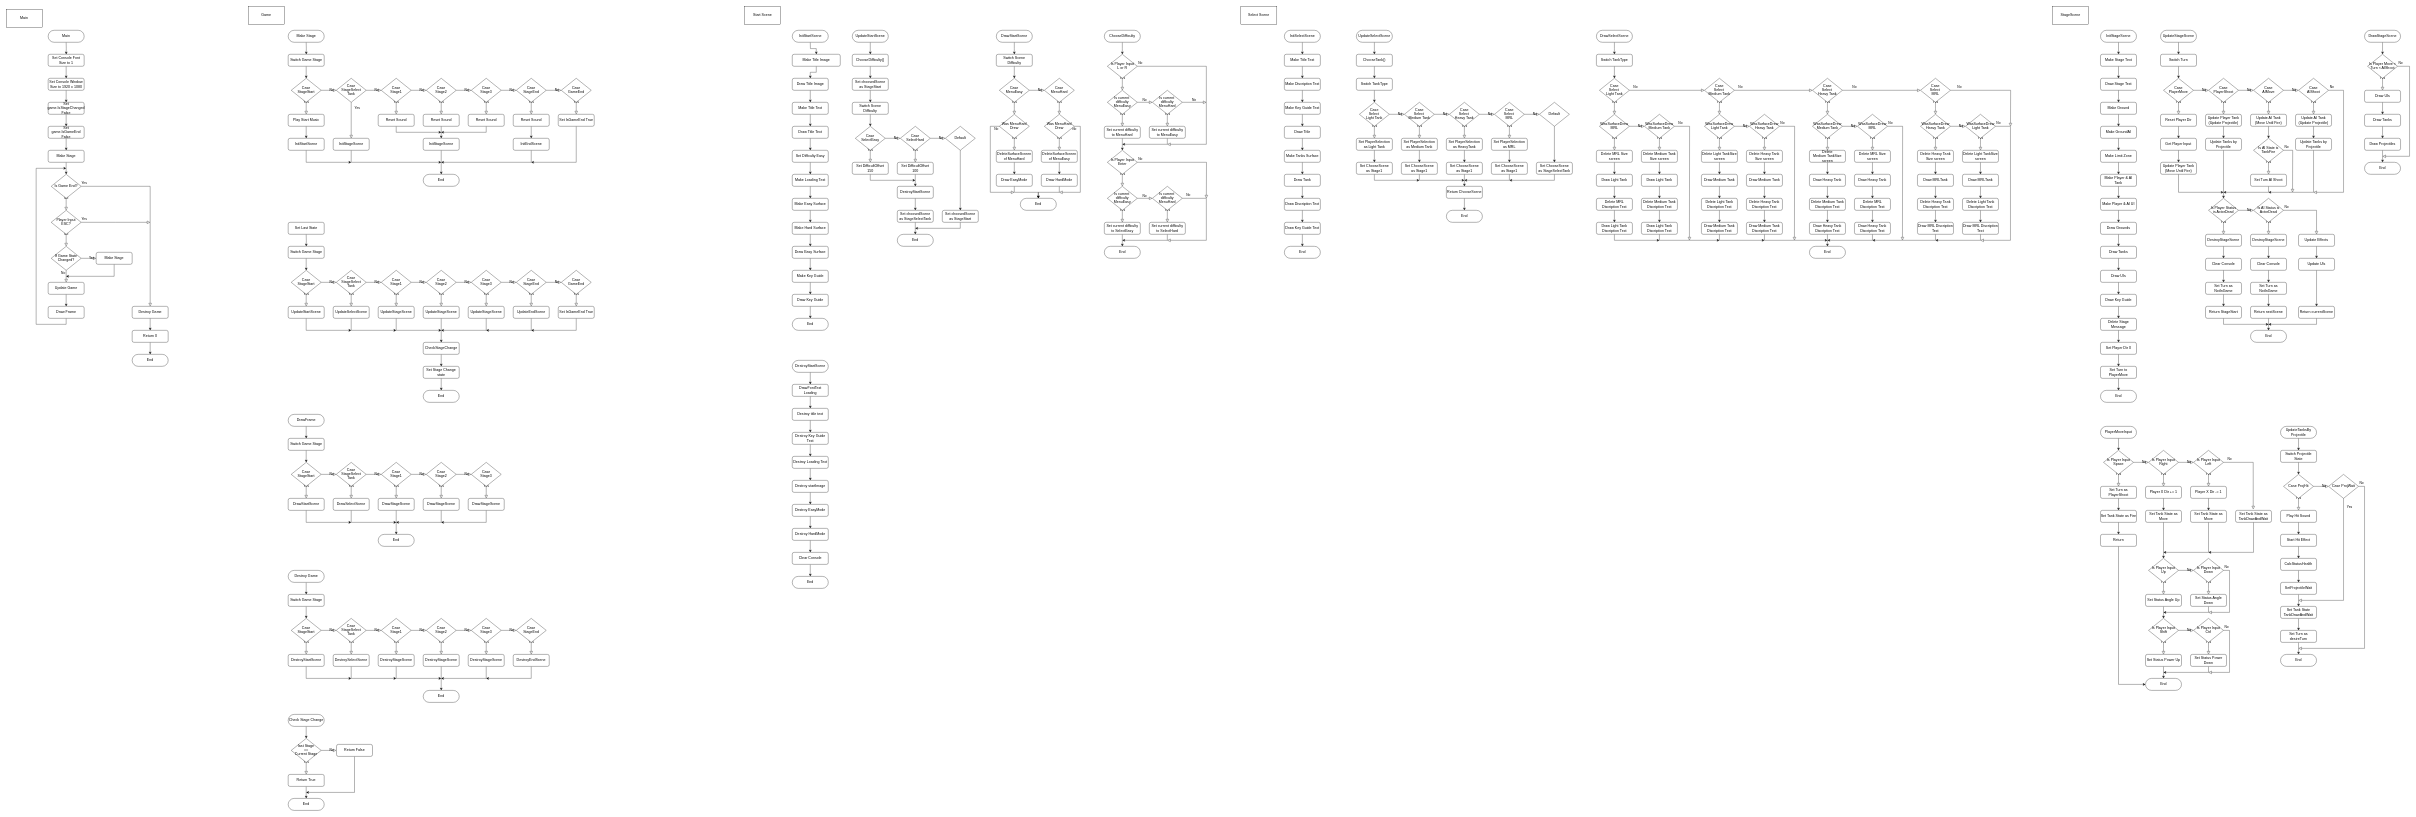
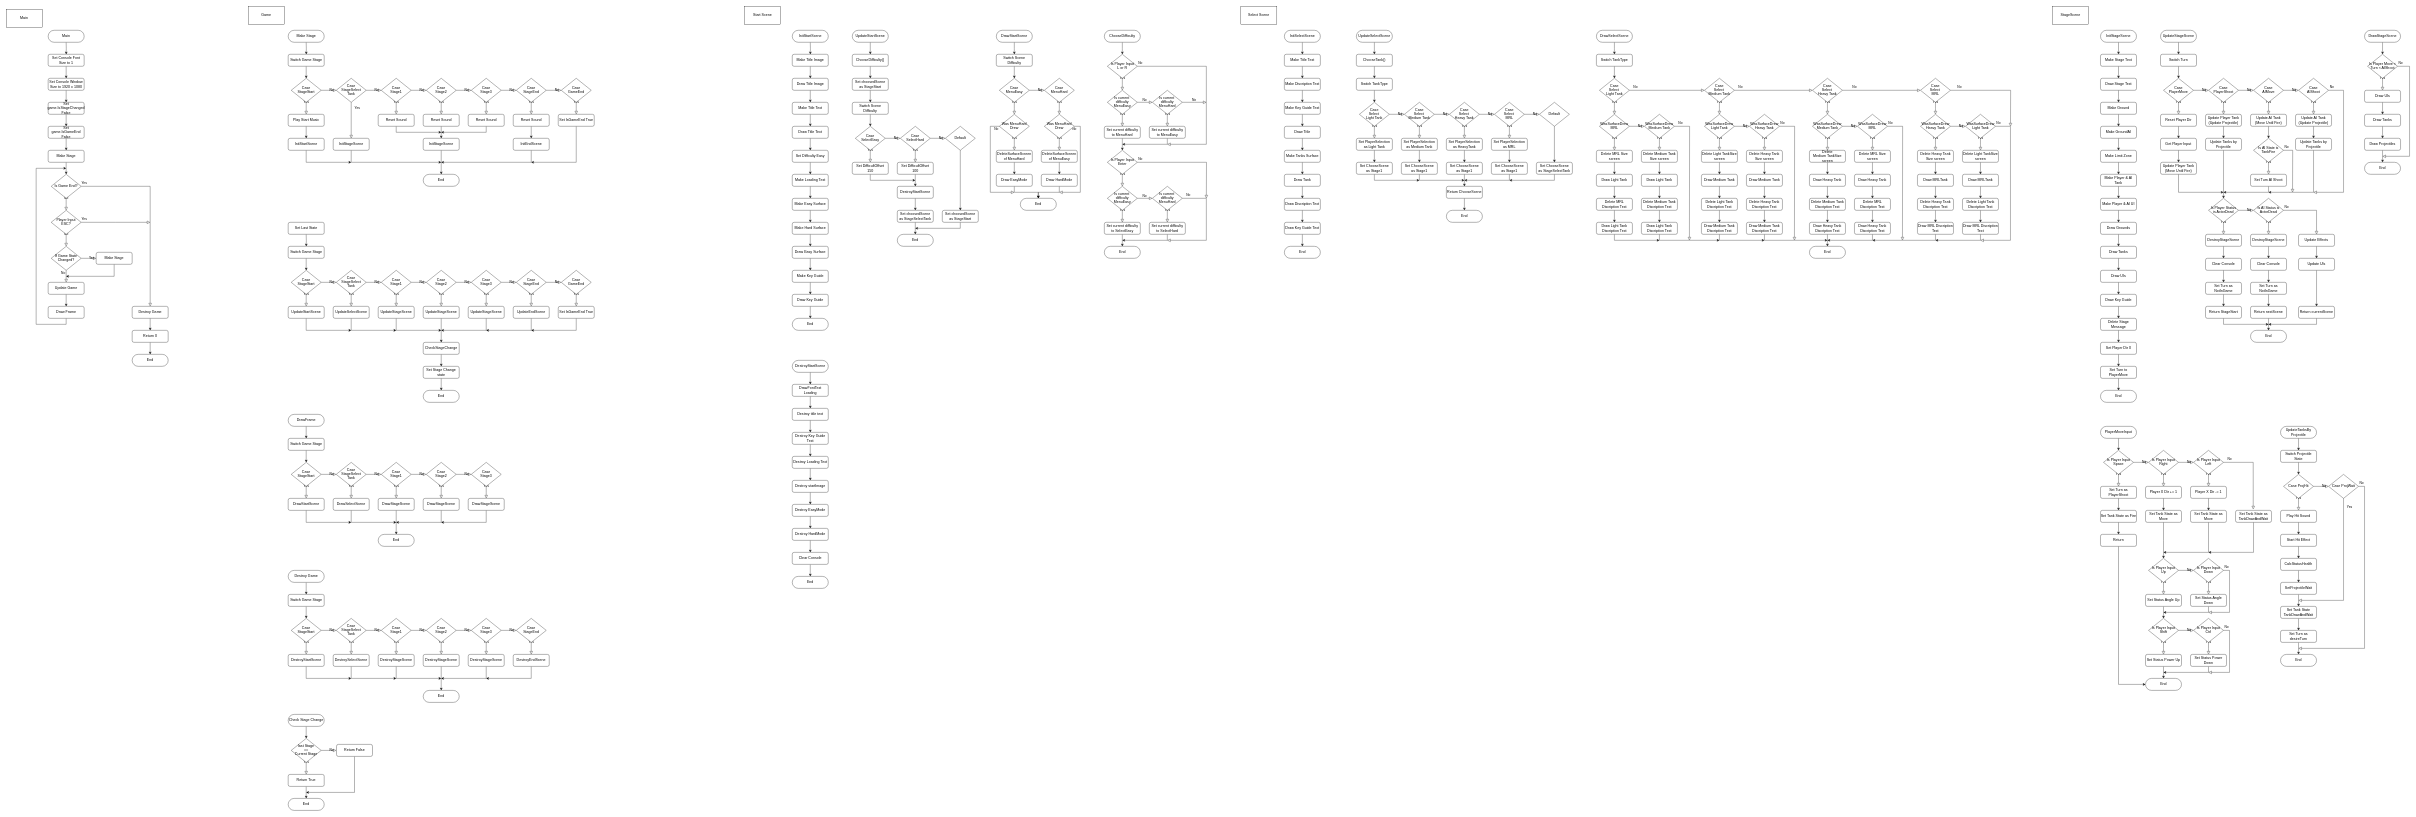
- <mxCell id="200" value="Make Title Image" style="rounded=1;whiteSpace=wrap;html=1;fontSize=12;glass=0;strokeWidth=1;shadow=0;" parent="1" vertex="1"><mxGeometry x="2640" y="180" width="160" height="40" as="geometry" /></mxCell>
+ <mxCell id="200" value="Make Title Image" style="rounded=1;whiteSpace=wrap;html=1;fontSize=12;glass=0;strokeWidth=1;shadow=0;" parent="1" vertex="1"><mxGeometry x="2640" y="180" width="120" height="40" as="geometry" /></mxCell>
